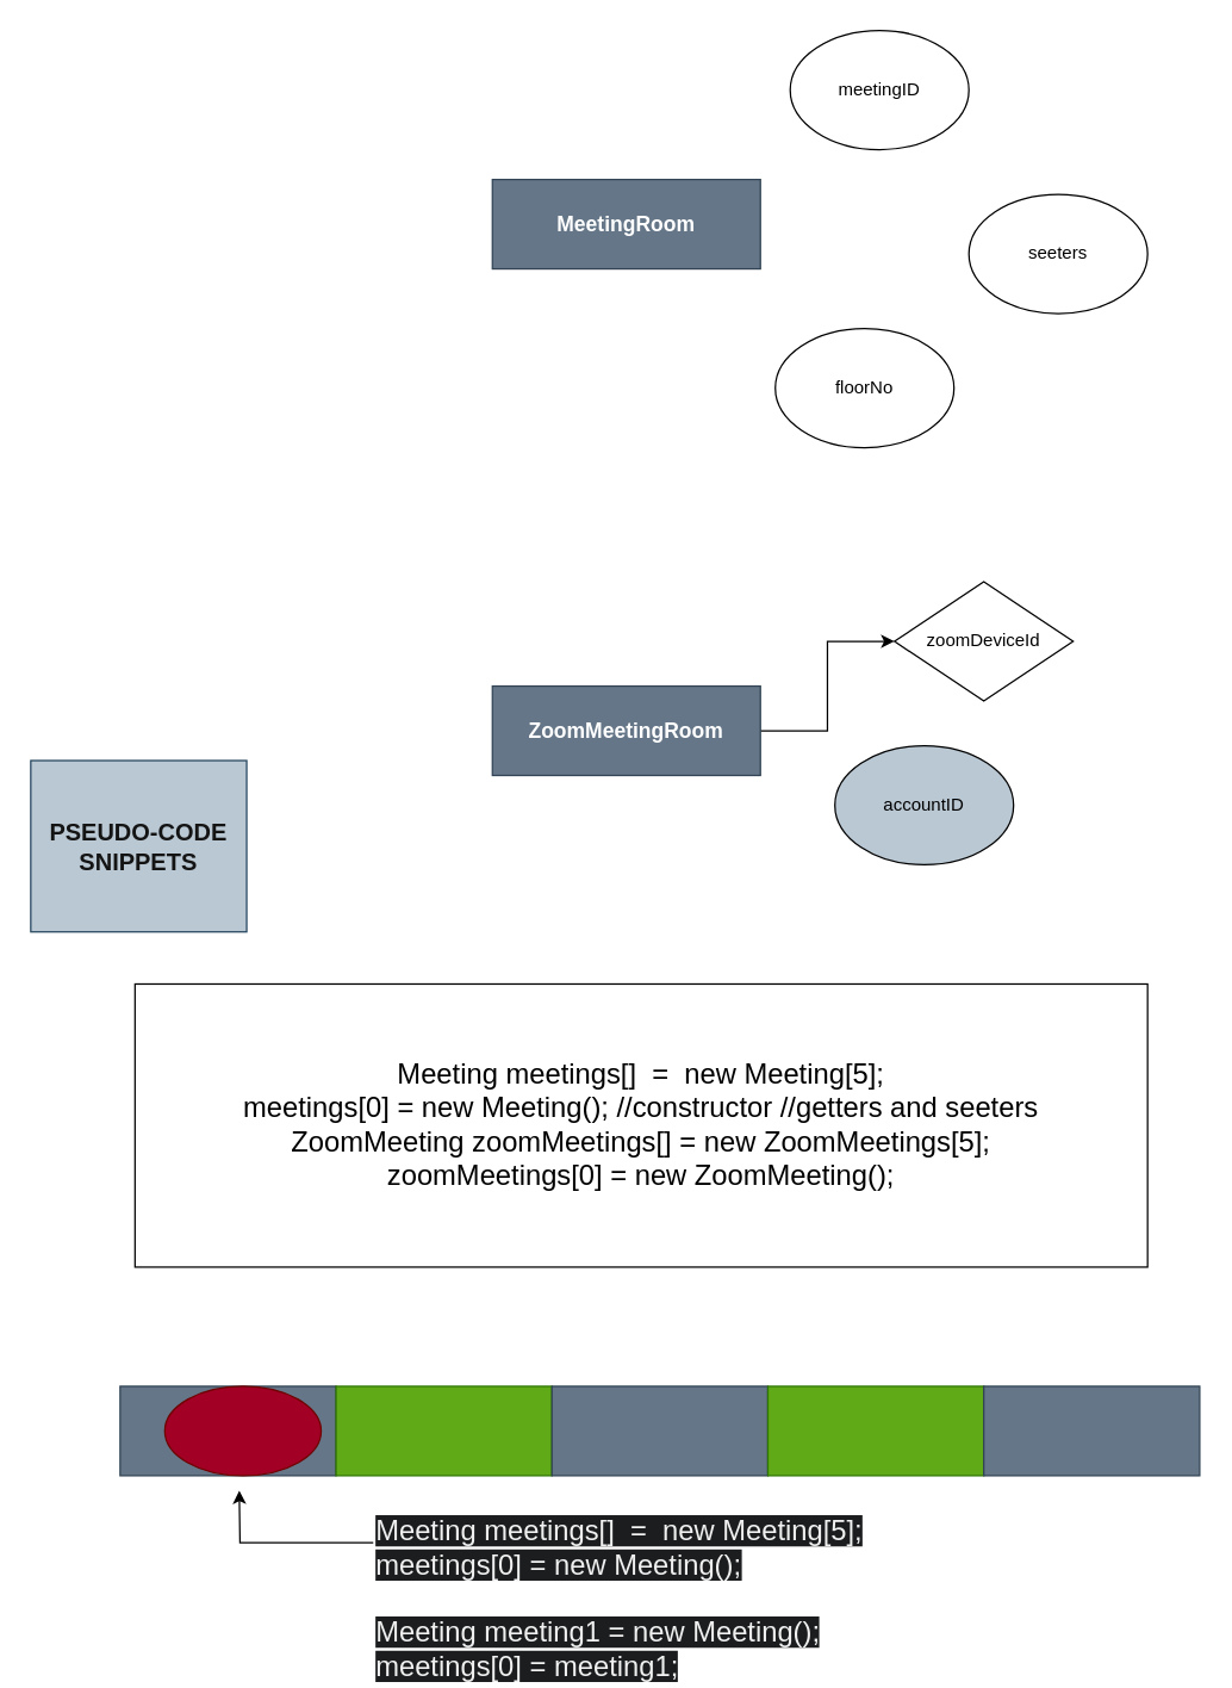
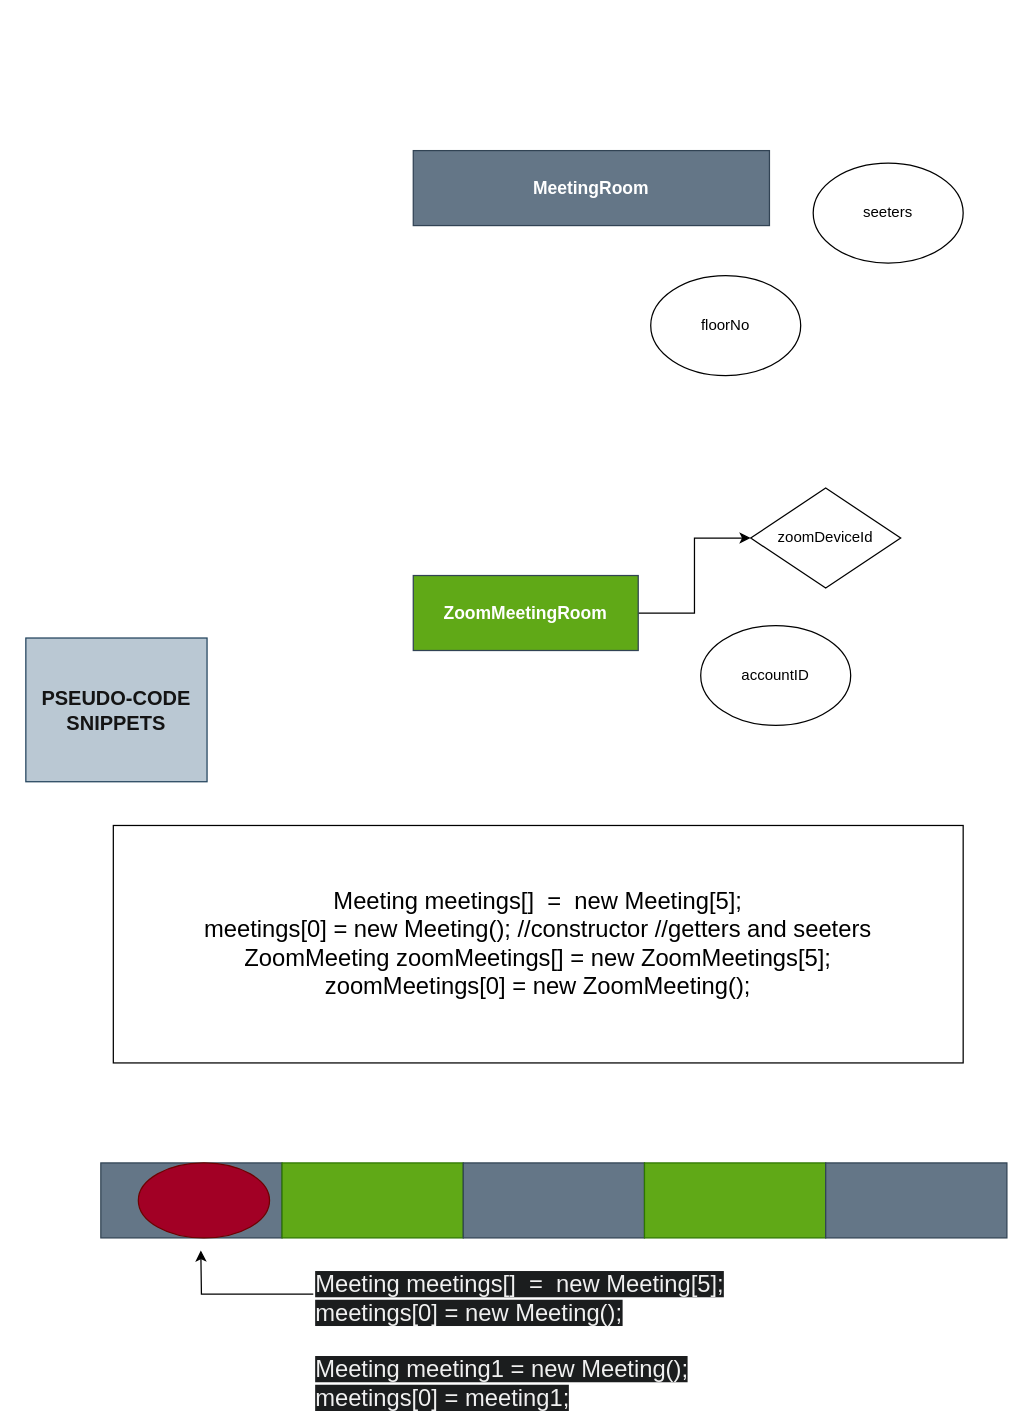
- <mxCell id="7" value="meetingID" style="ellipse;whiteSpace=wrap;html=1;" vertex="1" parent="1"><mxGeometry x="530" width="120" height="80" as="geometry" y="20" /></mxCell>
- <mxCell id="2" value="MeetingRoom" style="rounded=0;whiteSpace=wrap;html=1;fillColor=#647687;fontColor=#ffffff;strokeColor=#314354;fontSize=14;fontStyle=1" vertex="1" parent="1"><mxGeometry x="330" y="120" width="180" height="60" as="geometry" /></mxCell>
+ <mxCell id="2" value="MeetingRoom" style="rounded=0;whiteSpace=wrap;html=1;fillColor=#647687;fontColor=#ffffff;strokeColor=#314354;fontSize=14;fontStyle=1" vertex="1" parent="1"><mxGeometry x="330" y="120" width="285" height="60" as="geometry" /></mxCell>
- <mxCell id="4" value="ZoomMeetingRoom" style="rounded=0;whiteSpace=wrap;html=1;fillColor=#647687;fontColor=#ffffff;strokeColor=#314354;fontSize=14;fontStyle=1" vertex="1" parent="1"><mxGeometry x="330" y="460" width="180" height="60" as="geometry" /></mxCell>
+ <mxCell id="4" value="ZoomMeetingRoom" style="rounded=0;whiteSpace=wrap;html=1;fillColor=#60a917;fontColor=#ffffff;strokeColor=#314354;fontSize=14;fontStyle=1;" vertex="1" parent="1"><mxGeometry x="330" y="460" width="180" height="60" as="geometry" /></mxCell>
- <mxCell id="9" value="accountID" style="ellipse;whiteSpace=wrap;html=1;fillColor=#bac8d3;" vertex="1" parent="1"><mxGeometry x="560" y="500" width="120" height="80" as="geometry" /></mxCell>
+ <mxCell id="9" value="accountID" style="ellipse;whiteSpace=wrap;html=1;" vertex="1" parent="1"><mxGeometry x="560" y="500" width="120" height="80" as="geometry" /></mxCell>
